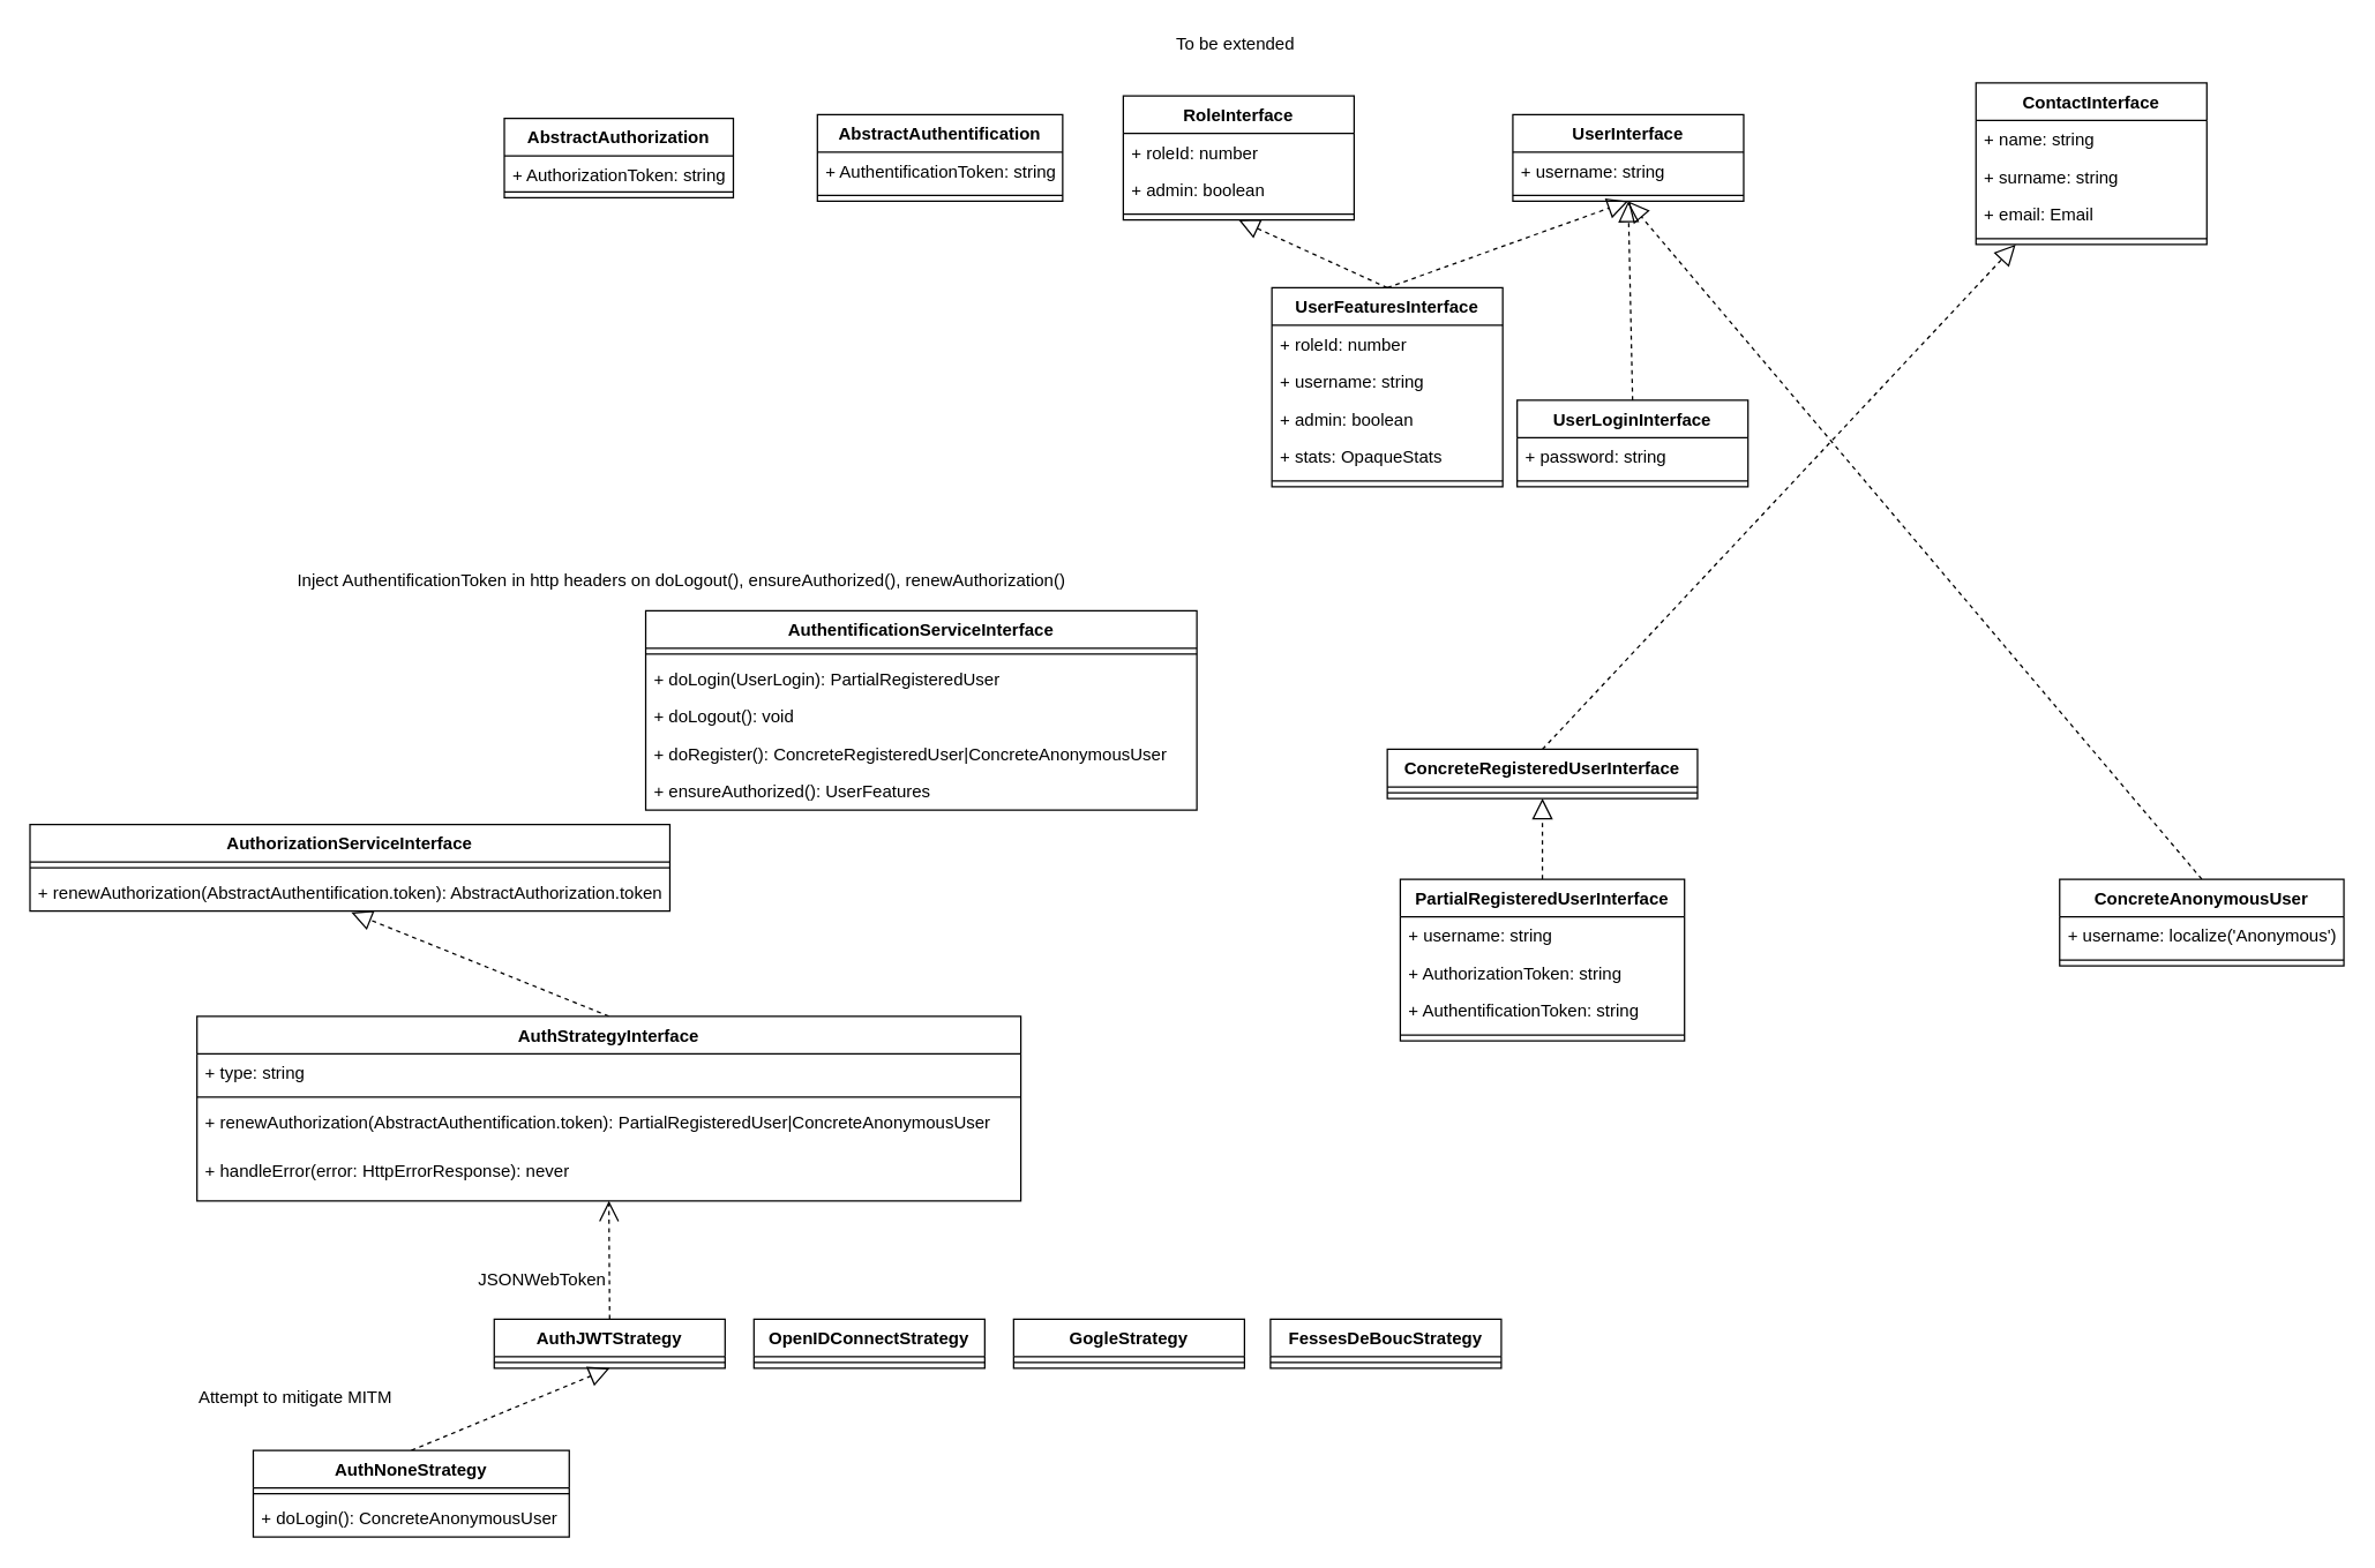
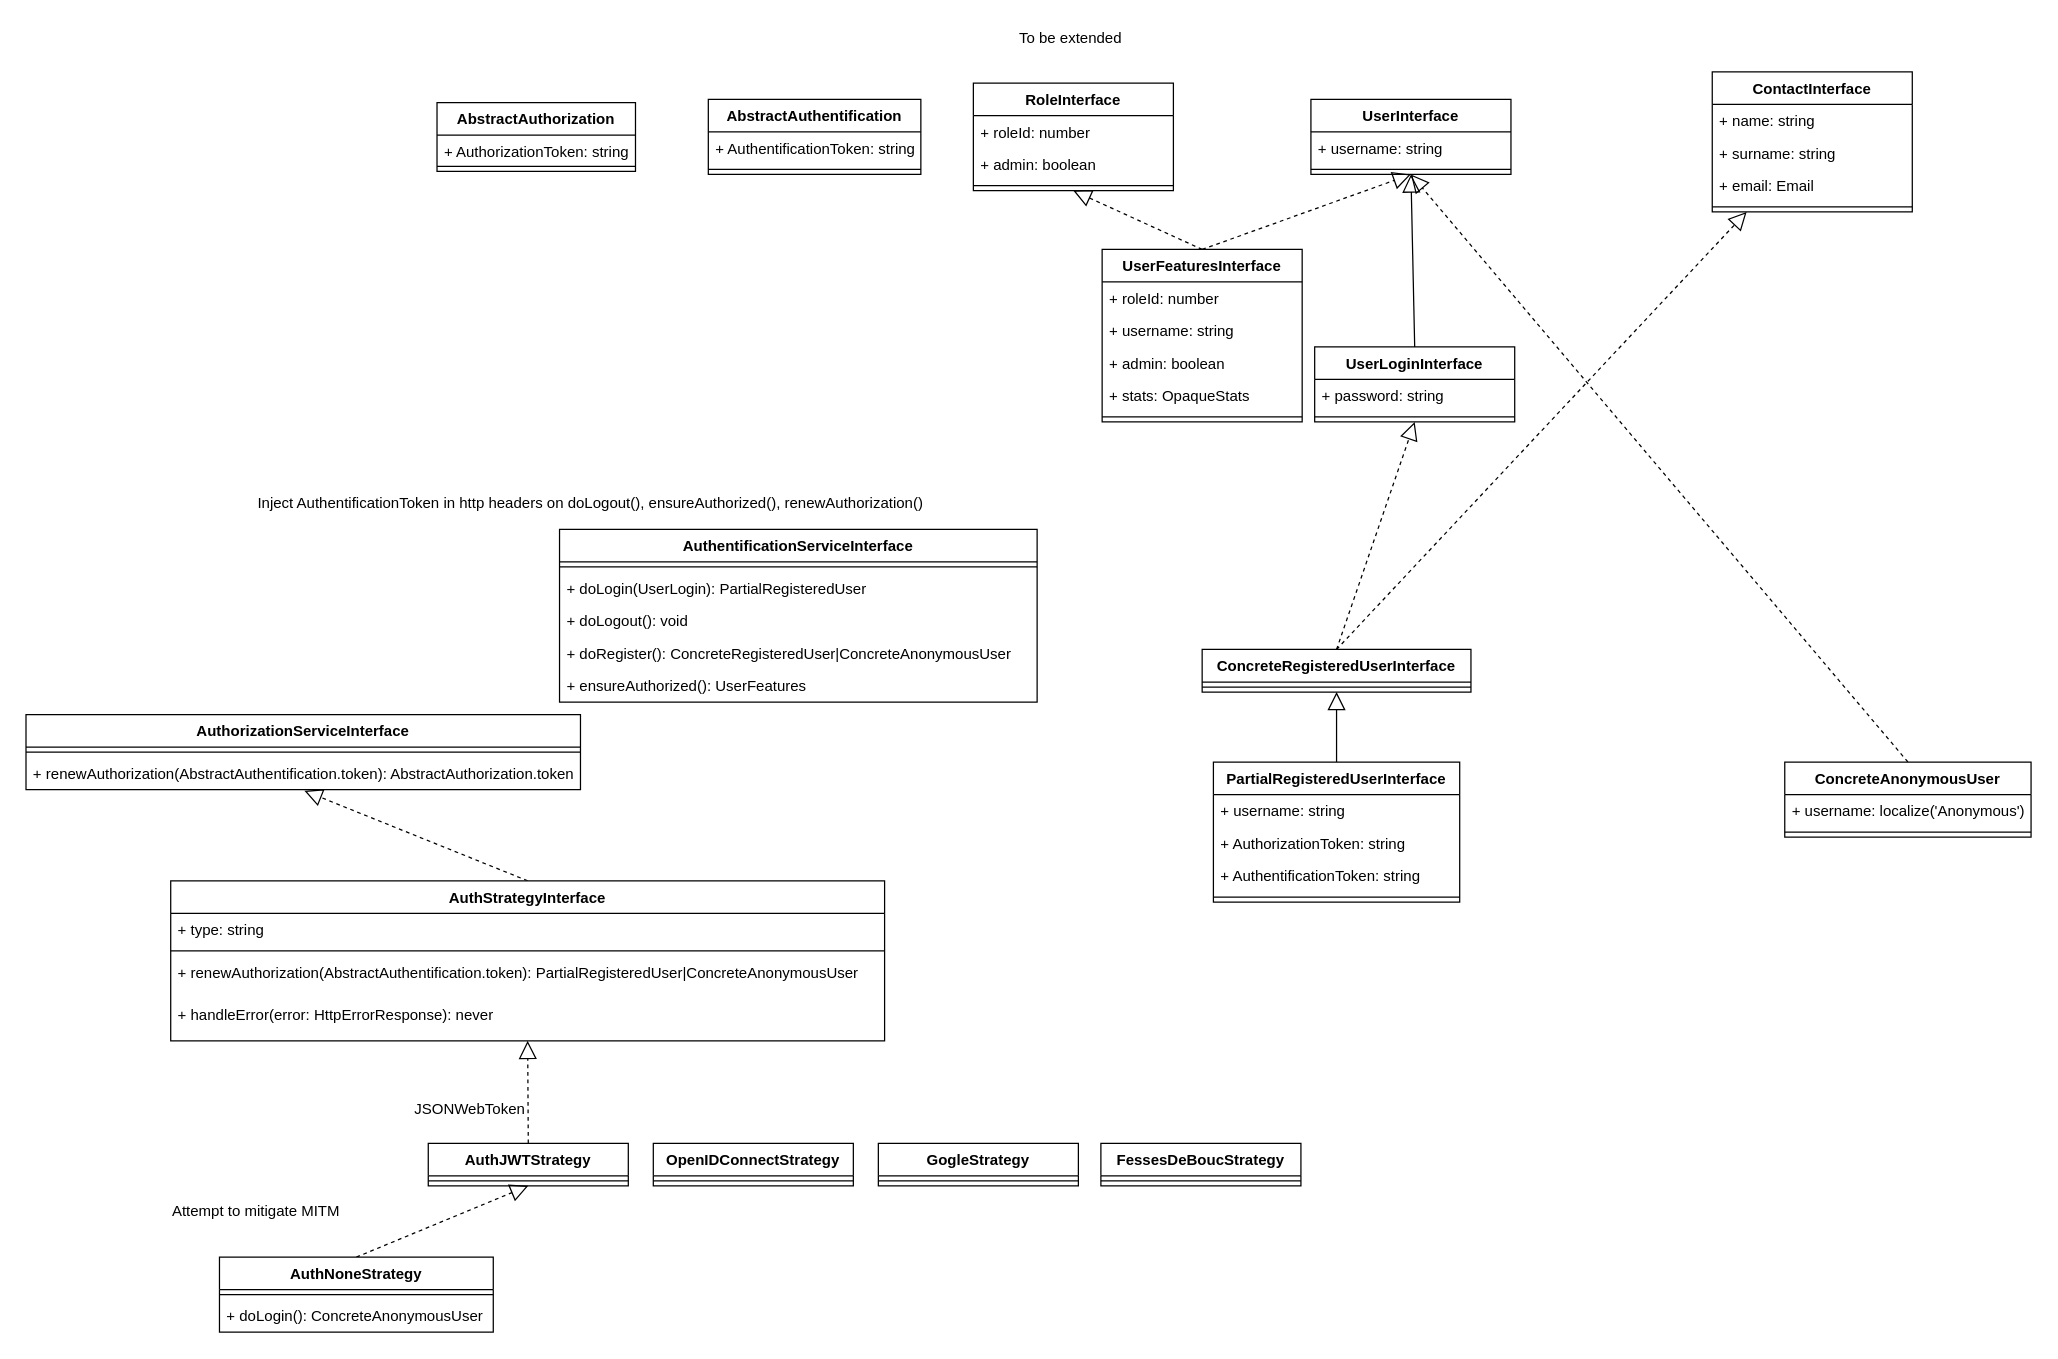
- <mxCell id="10" value="" style="endArrow=block;dashed=1;endFill=0;endSize=12;html=1;exitX=0.5;exitY=0;exitDx=0;exitDy=0;entryX=0.5;entryY=1;entryDx=0;entryDy=0;" edge="1" parent="1" source="15" target="58"><mxGeometry width="160" relative="1" as="geometry"><mxPoint x="885" y="254" as="sourcePoint" /><mxPoint x="1024" y="153" as="targetPoint" /></mxGeometry></mxCell>
+ <mxCell id="10" value="" style="endArrow=block;dashed=0;endFill=0;endSize=12;html=1;exitX=0.5;exitY=0;exitDx=0;exitDy=0;entryX=0.5;entryY=1;entryDx=0;entryDy=0;" edge="1" parent="1" source="15" target="58"><mxGeometry width="160" relative="1" as="geometry"><mxPoint x="885" y="254" as="sourcePoint" /><mxPoint x="1024" y="153" as="targetPoint" /></mxGeometry></mxCell>
+ <mxCell id="8" value="" style="endArrow=block;dashed=1;endFill=0;endSize=12;html=1;exitX=0.5;exitY=0;exitDx=0;exitDy=0;entryX=0.5;entryY=1;entryDx=0;entryDy=0;" edge="1" parent="1" source="19" target="15"><mxGeometry width="160" relative="1" as="geometry"><mxPoint x="676.5" y="320" as="sourcePoint" /><mxPoint x="881" y="271" as="targetPoint" /></mxGeometry></mxCell>
- <mxCell id="18" value="" style="endArrow=block;dashed=1;endFill=0;endSize=12;html=1;exitX=0.5;exitY=0;exitDx=0;exitDy=0;entryX=0.5;entryY=1;entryDx=0;entryDy=0;" edge="1" parent="1" source="40" target="19"><mxGeometry width="160" relative="1" as="geometry"><mxPoint x="702" y="621" as="sourcePoint" /><mxPoint x="862" y="621" as="targetPoint" /></mxGeometry></mxCell>
+ <mxCell id="18" value="" style="endArrow=block;dashed=0;endFill=0;endSize=12;html=1;exitX=0.5;exitY=0;exitDx=0;exitDy=0;entryX=0.5;entryY=1;entryDx=0;entryDy=0;" edge="1" parent="1" source="40" target="19"><mxGeometry width="160" relative="1" as="geometry"><mxPoint x="702" y="621" as="sourcePoint" /><mxPoint x="862" y="621" as="targetPoint" /></mxGeometry></mxCell>
- <mxCell id="2" value="" style="endArrow=open;dashed=1;endFill=0;endSize=12;html=1;exitX=0.5;exitY=0;exitDx=0;exitDy=0;entryX=0.5;entryY=1;entryDx=0;entryDy=0;" edge="1" parent="1" source="51" target="67"><mxGeometry width="160" relative="1" as="geometry"><mxPoint x="574" y="870.5" as="sourcePoint" /><mxPoint x="360.04" y="745.488" as="targetPoint" /></mxGeometry></mxCell>
+ <mxCell id="2" value="" style="endArrow=block;dashed=1;endFill=0;endSize=12;html=1;exitX=0.5;exitY=0;exitDx=0;exitDy=0;entryX=0.5;entryY=1;entryDx=0;entryDy=0;" edge="1" parent="1" source="51" target="67"><mxGeometry width="160" relative="1" as="geometry"><mxPoint x="574" y="870.5" as="sourcePoint" /><mxPoint x="360.04" y="745.488" as="targetPoint" /></mxGeometry></mxCell>
